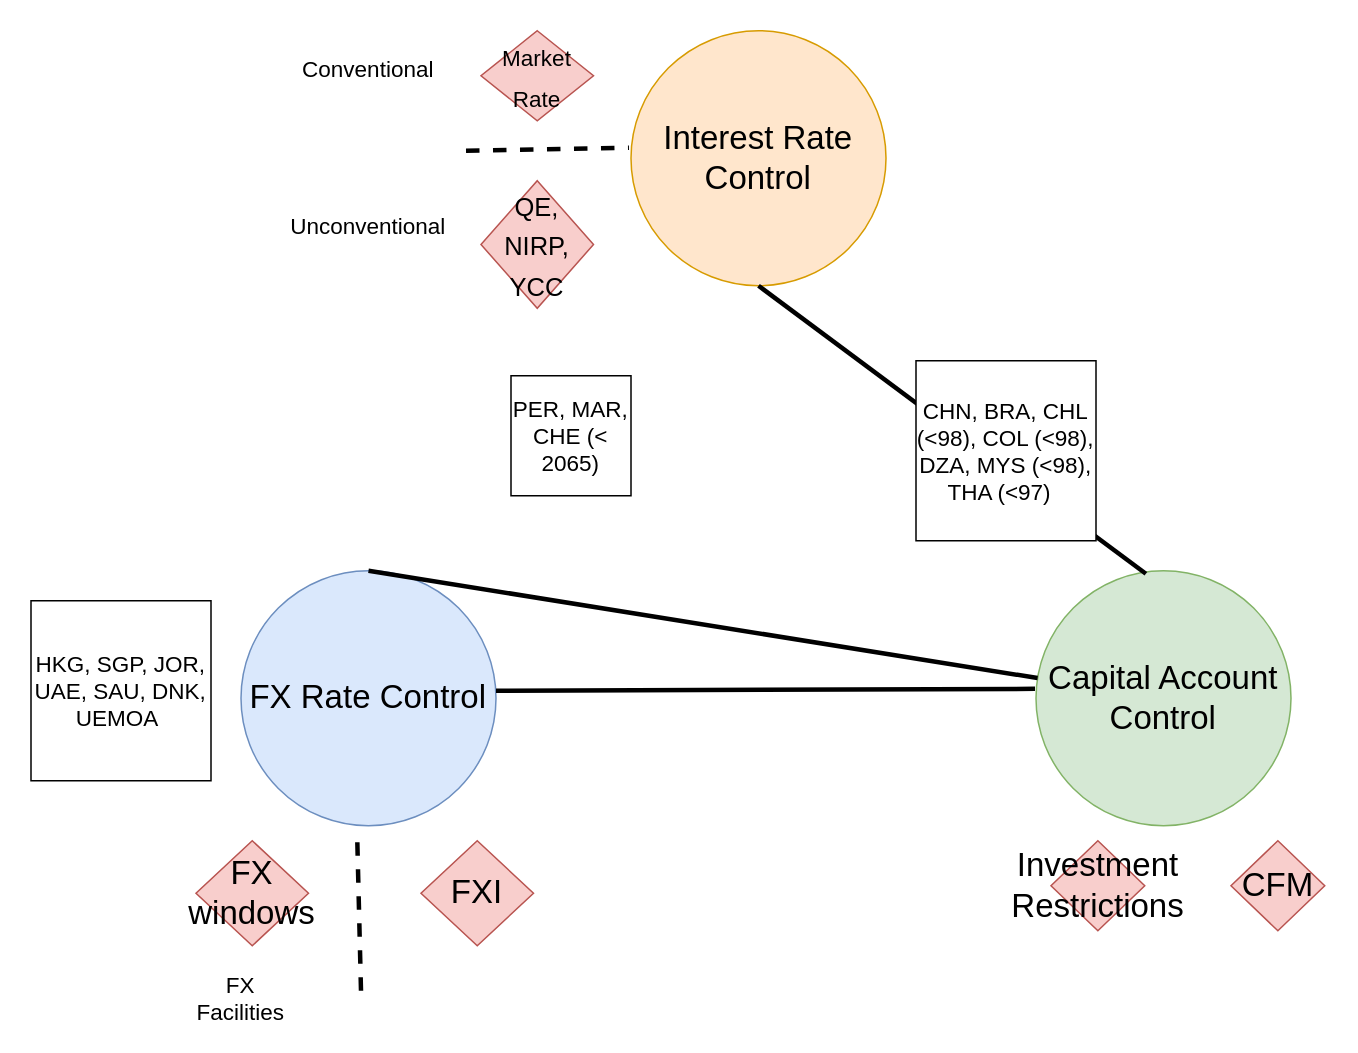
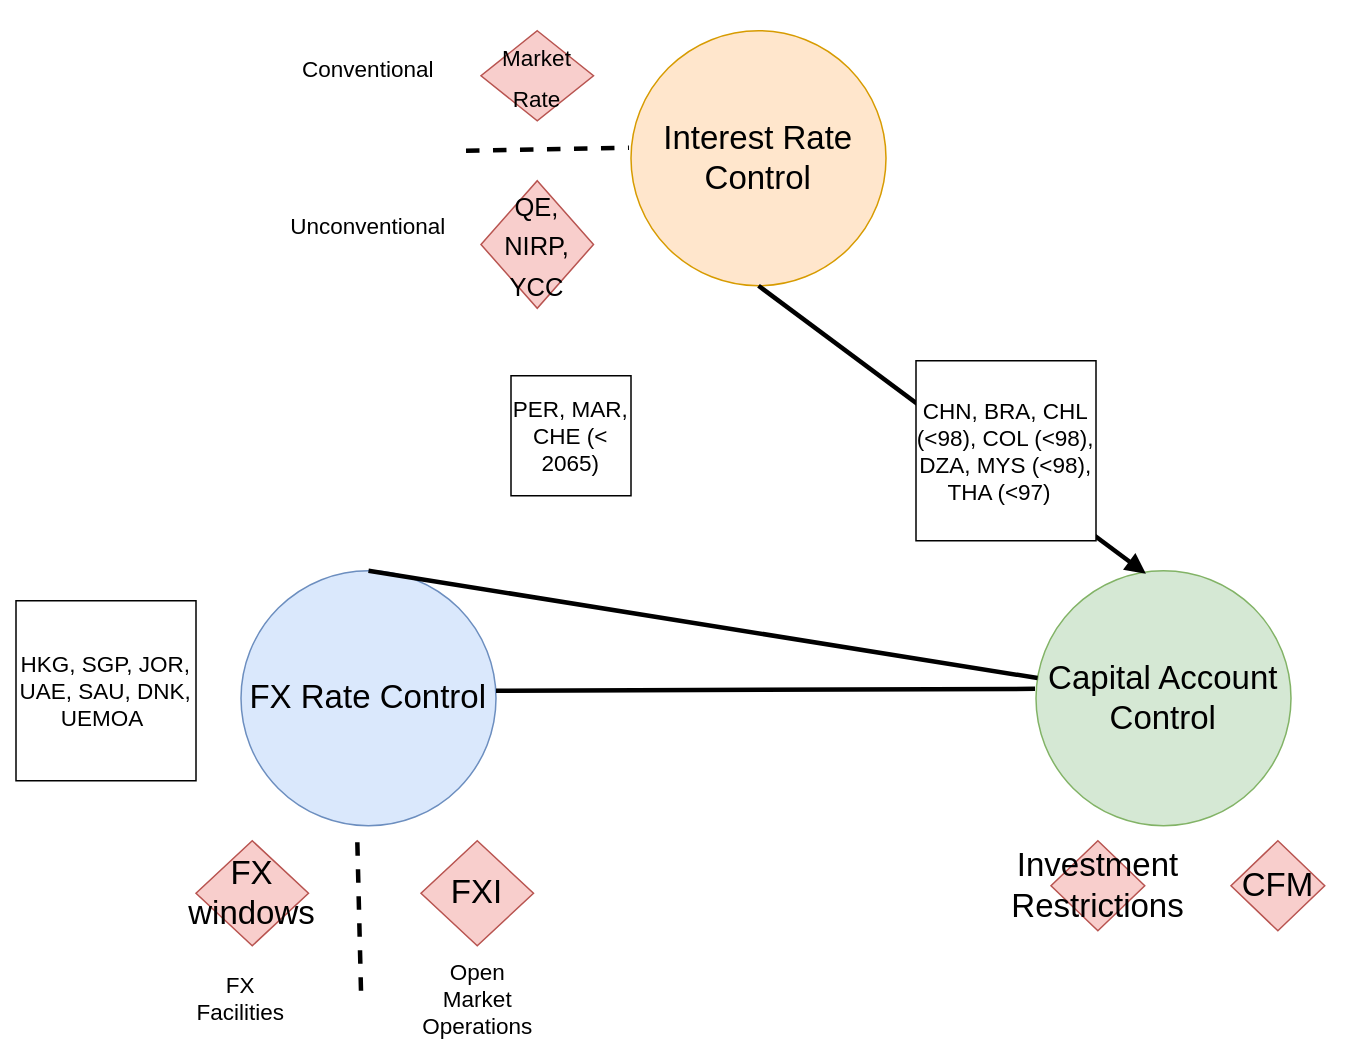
- <mxCell id="7" value="" style="endArrow=none;html=1;rounded=1;fontSize=22;exitX=0.5;exitY=1;exitDx=0;exitDy=0;entryX=0.431;entryY=0.012;entryDx=0;entryDy=0;strokeWidth=3;entryPerimeter=0;" parent="1" source="2" target="4" edge="1"><mxGeometry width="50" height="50" relative="1" as="geometry"><mxPoint x="400" y="410" as="sourcePoint" /><mxPoint x="640" y="210" as="targetPoint" /></mxGeometry></mxCell>
+ <mxCell id="7" value="" style="endArrow=block;html=1;rounded=1;fontSize=22;exitX=0.5;exitY=1;exitDx=0;exitDy=0;entryX=0.431;entryY=0.012;entryDx=0;entryDy=0;strokeWidth=3;entryPerimeter=0;" parent="1" source="2" target="4" edge="1"><mxGeometry width="50" height="50" relative="1" as="geometry"><mxPoint x="400" y="410" as="sourcePoint" /><mxPoint x="640" y="210" as="targetPoint" /></mxGeometry></mxCell>
- <mxCell id="13" value="HKG, SGP, JOR, UAE, SAU, DNK,&lt;br&gt;UEMOA&amp;nbsp;" style="whiteSpace=wrap;html=1;aspect=fixed;fontSize=15;" parent="1" vertex="1"><mxGeometry x="20" y="400" width="120" height="120" as="geometry" /></mxCell>
+ <mxCell id="13" value="HKG, SGP, JOR, UAE, SAU, DNK,&lt;br&gt;UEMOA&amp;nbsp;" style="whiteSpace=wrap;html=1;aspect=fixed;fontSize=15;" parent="1" vertex="1"><mxGeometry x="10" y="400" width="120" height="120" as="geometry" /></mxCell>
+ <mxCell id="21" value="Open Market Operations&lt;br&gt;" style="text;html=1;strokeColor=none;fillColor=none;align=center;verticalAlign=middle;whiteSpace=wrap;rounded=0;fontSize=15;" parent="1" vertex="1"><mxGeometry x="287.5" y="650" width="60" height="30" as="geometry" /></mxCell>
